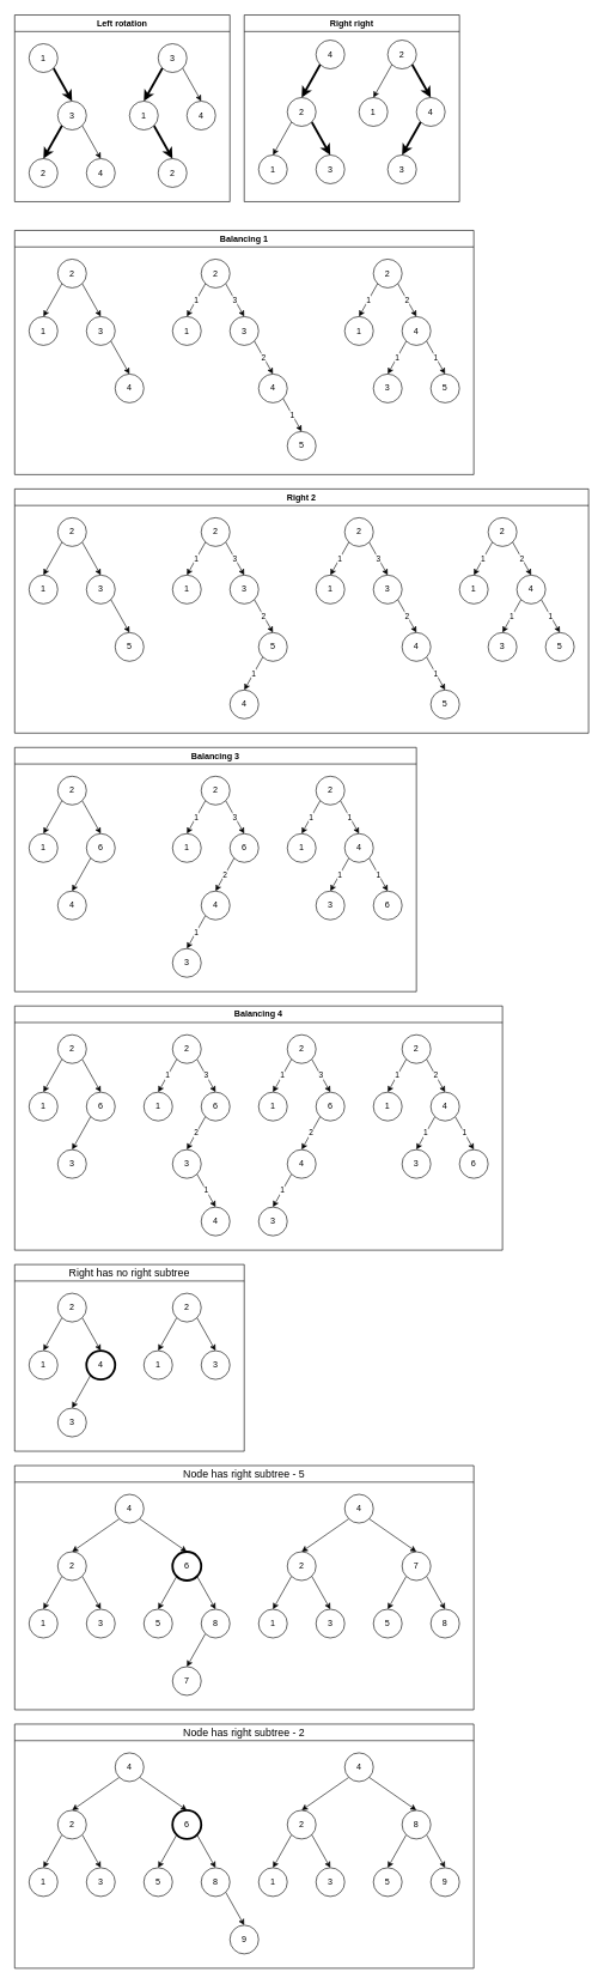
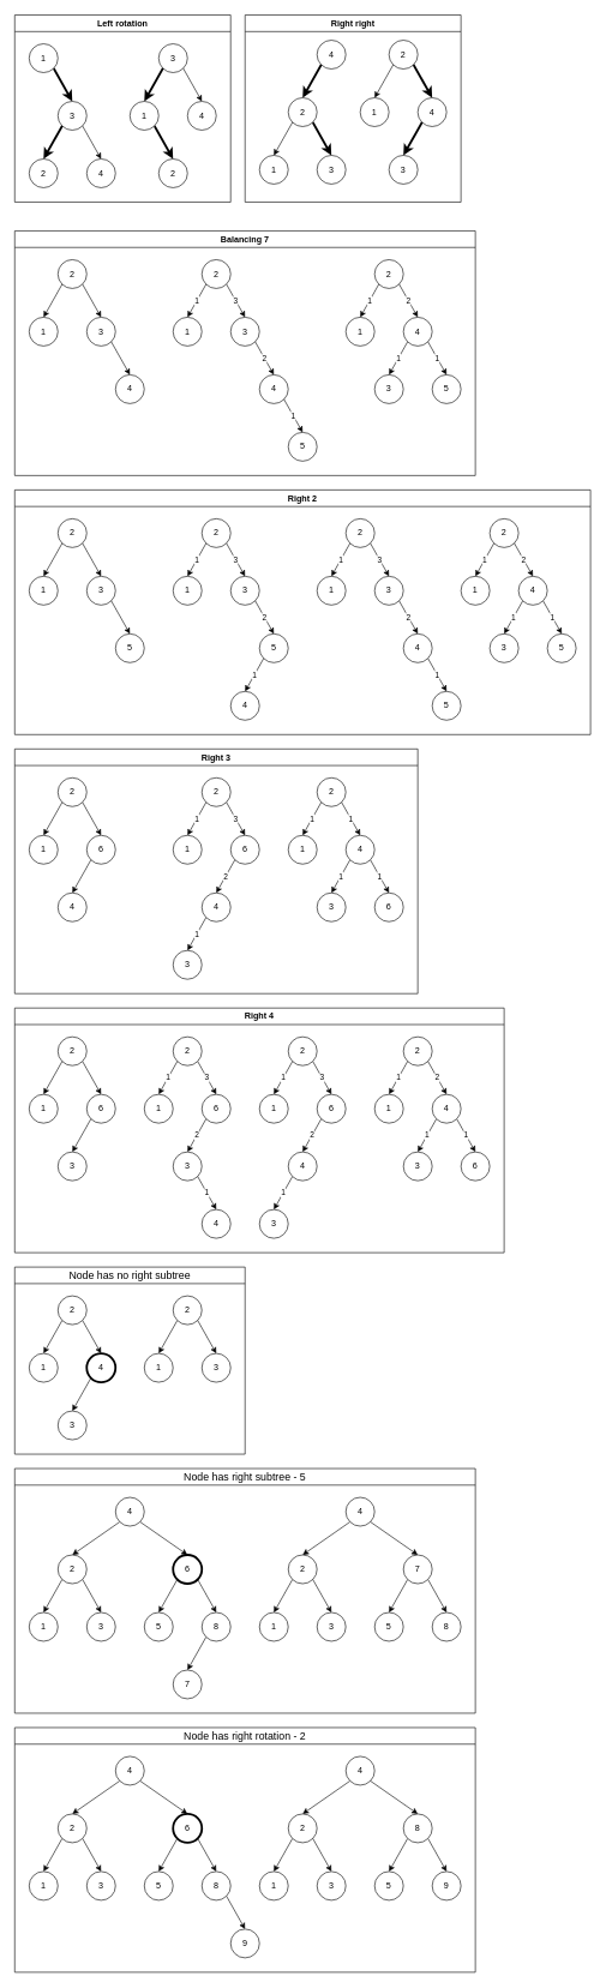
- <mxCell id="103" value="Balancing 1" style="swimlane;whiteSpace=wrap;html=1;strokeWidth=1;" vertex="1" parent="1"><mxGeometry x="20" y="320" width="640" height="340" as="geometry" /></mxCell>
+ <mxCell id="103" value="Balancing 7" style="swimlane;whiteSpace=wrap;html=1;strokeWidth=1;" vertex="1" parent="1"><mxGeometry x="20" y="320" width="640" height="340" as="geometry" /></mxCell>
- <mxCell id="164" value="Balancing 3" style="swimlane;whiteSpace=wrap;html=1;strokeWidth=1;" vertex="1" parent="1"><mxGeometry x="20" y="1040" width="560" height="340" as="geometry" /></mxCell>
+ <mxCell id="164" value="Right 3" style="swimlane;whiteSpace=wrap;html=1;strokeWidth=1;" vertex="1" parent="1"><mxGeometry x="20" y="1040" width="560" height="340" as="geometry" /></mxCell>
- <mxCell id="190" value="Balancing 4" style="swimlane;whiteSpace=wrap;html=1;strokeWidth=1;" vertex="1" parent="1"><mxGeometry x="20" y="1400" width="680" height="340" as="geometry" /></mxCell>
+ <mxCell id="190" value="Right 4" style="swimlane;whiteSpace=wrap;html=1;strokeWidth=1;" vertex="1" parent="1"><mxGeometry x="20" y="1400" width="680" height="340" as="geometry" /></mxCell>
- <mxCell id="2" value="&lt;span id=&quot;docs-internal-guid-1aef4bfb-7fff-c312-14d9-f56bea1e8512&quot; style=&quot;font-weight:normal;&quot;&gt;&lt;span style=&quot;font-size: 11pt; font-family: Arial, sans-serif; background-color: transparent; font-variant-numeric: normal; font-variant-east-asian: normal; font-variant-alternates: normal; vertical-align: baseline;&quot;&gt;Right has no right subtree&lt;/span&gt;&lt;/span&gt;" style="swimlane;whiteSpace=wrap;html=1;" vertex="1" parent="1"><mxGeometry x="20" y="1760" width="320" height="260" as="geometry" /></mxCell>
+ <mxCell id="2" value="&lt;span id=&quot;docs-internal-guid-1aef4bfb-7fff-c312-14d9-f56bea1e8512&quot; style=&quot;font-weight:normal;&quot;&gt;&lt;span style=&quot;font-size: 11pt; font-family: Arial, sans-serif; background-color: transparent; font-variant-numeric: normal; font-variant-east-asian: normal; font-variant-alternates: normal; vertical-align: baseline;&quot;&gt;Node has no right subtree&lt;/span&gt;&lt;/span&gt;" style="swimlane;whiteSpace=wrap;html=1;" vertex="1" parent="1"><mxGeometry x="20" y="1760" width="320" height="260" as="geometry" /></mxCell>
- <mxCell id="44" value="&lt;span id=&quot;docs-internal-guid-1aef4bfb-7fff-c312-14d9-f56bea1e8512&quot; style=&quot;font-weight:normal;&quot;&gt;&lt;span style=&quot;font-size: 11pt; font-family: Arial, sans-serif; background-color: transparent; font-variant-numeric: normal; font-variant-east-asian: normal; font-variant-alternates: normal; vertical-align: baseline;&quot;&gt;Node has right subtree - 2&lt;/span&gt;&lt;/span&gt;" style="swimlane;whiteSpace=wrap;html=1;startSize=23;" vertex="1" parent="1"><mxGeometry x="20" y="2400" width="640" height="340" as="geometry" /></mxCell>
+ <mxCell id="44" value="&lt;span id=&quot;docs-internal-guid-1aef4bfb-7fff-c312-14d9-f56bea1e8512&quot; style=&quot;font-weight:normal;&quot;&gt;&lt;span style=&quot;font-size: 11pt; font-family: Arial, sans-serif; background-color: transparent; font-variant-numeric: normal; font-variant-east-asian: normal; font-variant-alternates: normal; vertical-align: baseline;&quot;&gt;Node has right rotation - 2&lt;/span&gt;&lt;/span&gt;" style="swimlane;whiteSpace=wrap;html=1;startSize=23;" vertex="1" parent="1"><mxGeometry x="20" y="2400" width="640" height="340" as="geometry" /></mxCell>
